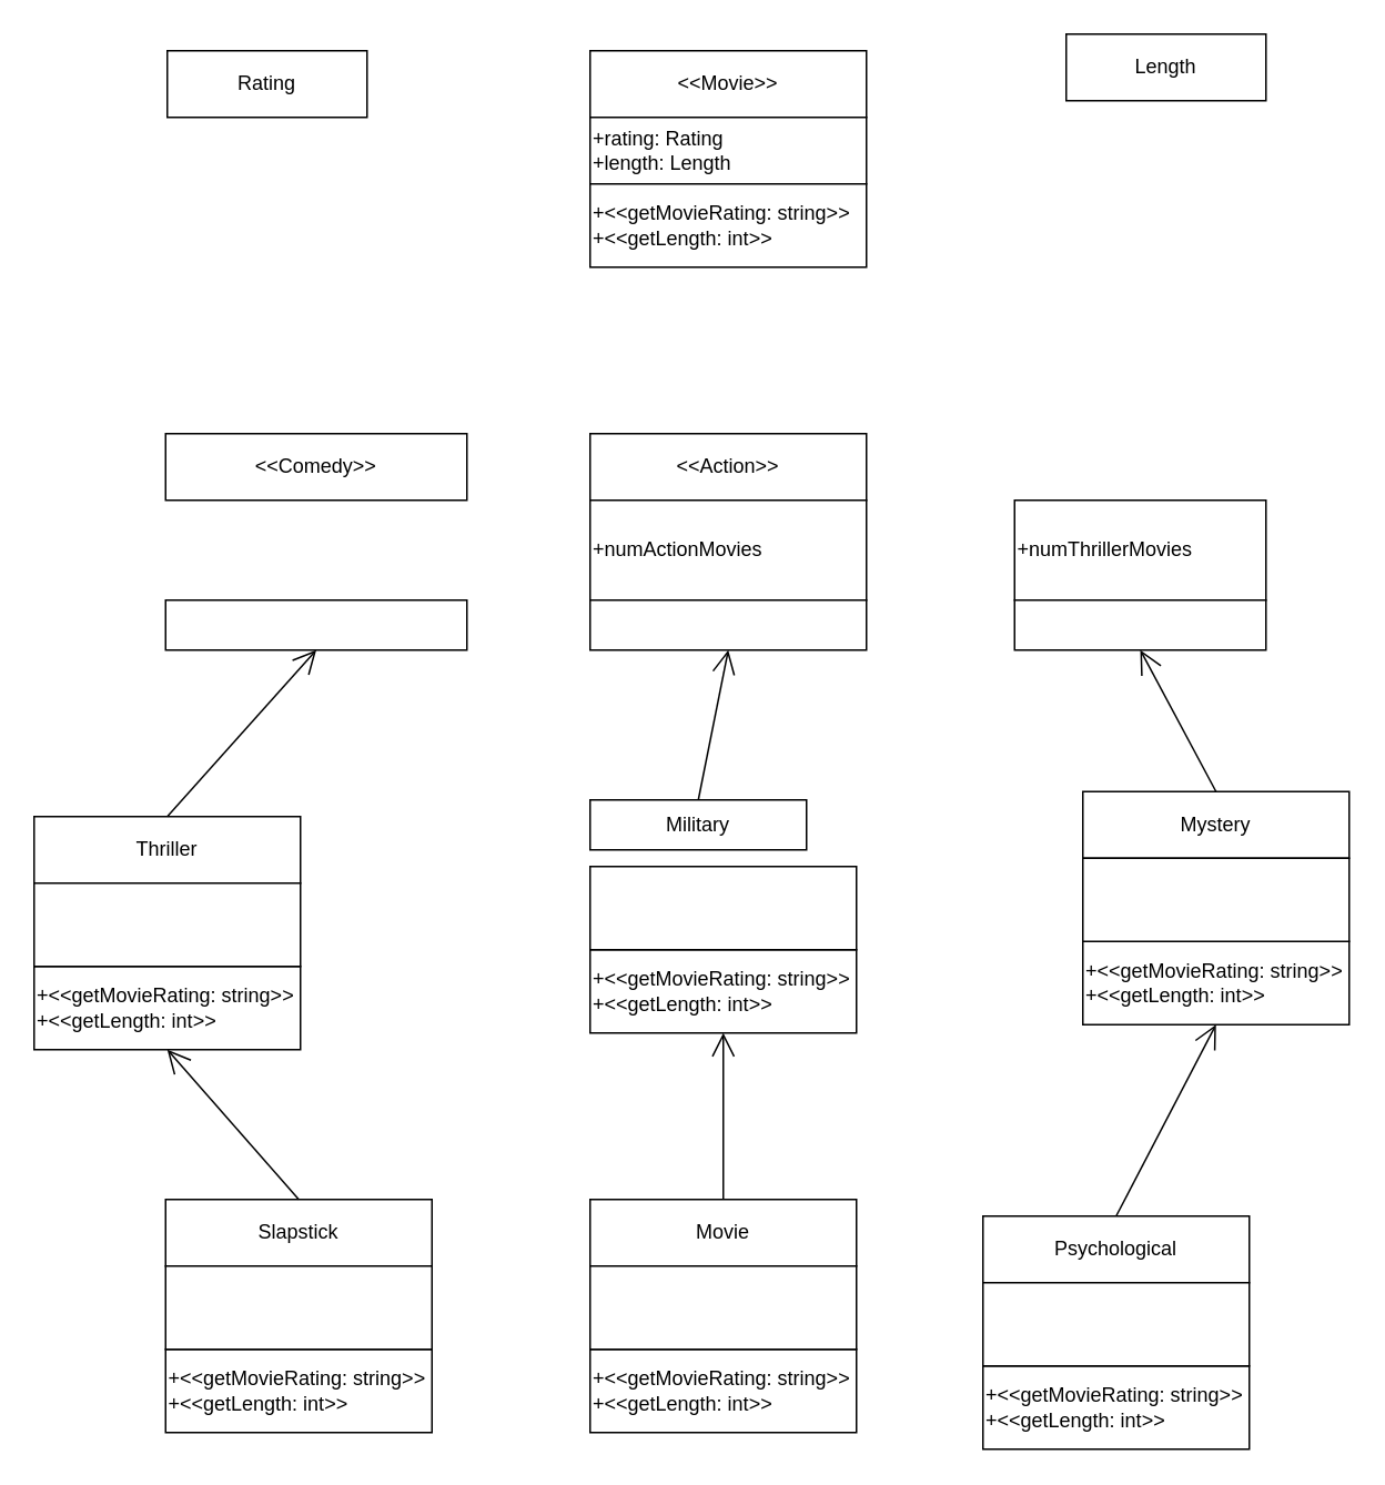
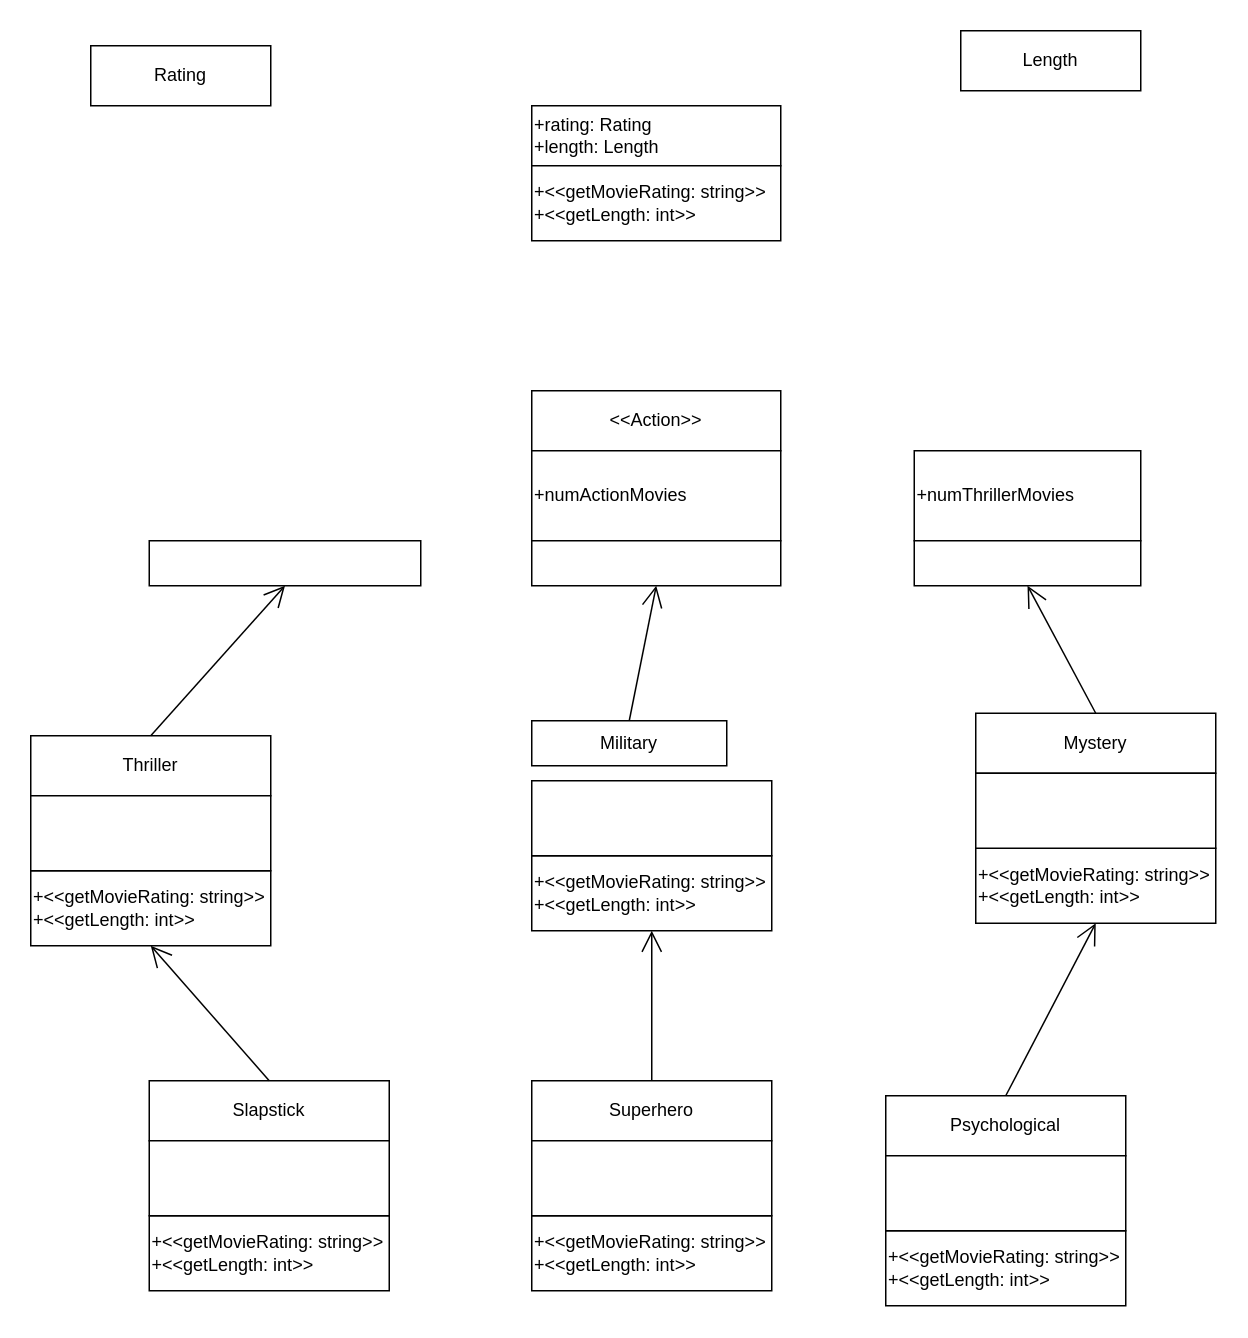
- <mxCell id="5" value="Rating" style="rounded=0;whiteSpace=wrap;html=1;align=center;" parent="1" vertex="1"><mxGeometry x="100" y="30" width="120" height="40" as="geometry" /></mxCell>
+ <mxCell id="5" value="Rating" style="rounded=0;whiteSpace=wrap;html=1;align=center;" parent="1" vertex="1"><mxGeometry x="60" y="30" width="120" height="40" as="geometry" /></mxCell>
- <mxCell id="2" value="&amp;lt;&amp;lt;Movie&amp;gt;&amp;gt;" style="rounded=0;whiteSpace=wrap;html=1;" parent="1" vertex="1"><mxGeometry x="354" y="30" width="166" height="40" as="geometry" /></mxCell>
- <mxCell id="7" value="&amp;lt;&amp;lt;Comedy&amp;gt;&amp;gt;" style="rounded=0;whiteSpace=wrap;html=1;align=center;" parent="1" vertex="1"><mxGeometry x="99" y="260" width="181" height="40" as="geometry" /></mxCell>
- <mxCell id="25" value="Movie" style="rounded=0;whiteSpace=wrap;html=1;align=center;" vertex="1" parent="1"><mxGeometry x="354" y="720" width="160" height="40" as="geometry" /></mxCell>
+ <mxCell id="25" value="Superhero" style="rounded=0;whiteSpace=wrap;html=1;align=center;" vertex="1" parent="1"><mxGeometry x="354" y="720" width="160" height="40" as="geometry" /></mxCell>
